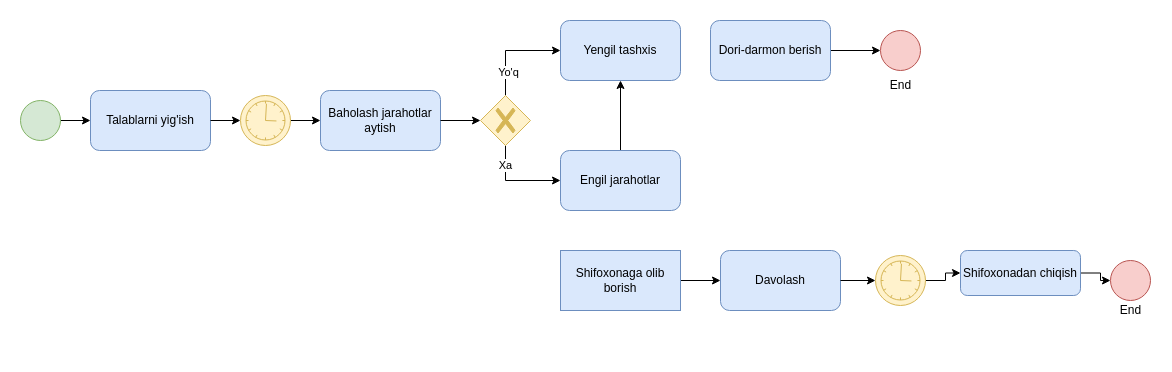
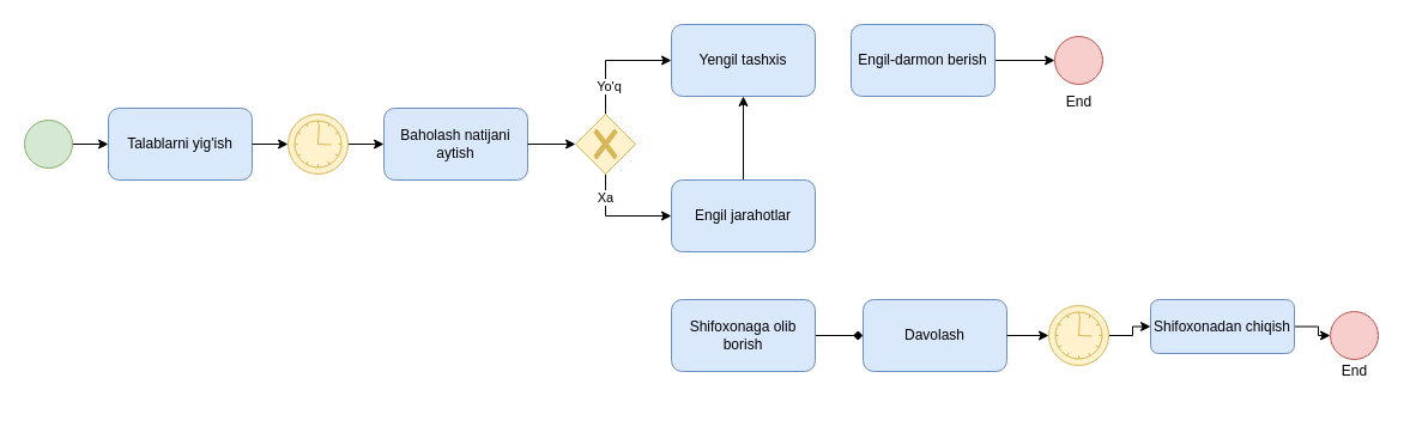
- <mxCell id="19" value="Dori-darmon berish" style="rounded=1;whiteSpace=wrap;html=1;fillColor=#dae8fc;strokeColor=#6c8ebf;" vertex="1" parent="1"><mxGeometry x="710" y="20" width="120" height="60" as="geometry" /></mxCell>
+ <mxCell id="19" value="Engil-darmon berish" style="rounded=1;whiteSpace=wrap;html=1;fillColor=#dae8fc;strokeColor=#6c8ebf;" vertex="1" parent="1"><mxGeometry x="710" y="20" width="120" height="60" as="geometry" /></mxCell>
- <mxCell id="8" value="Baholash jarahotlar aytish" style="rounded=1;whiteSpace=wrap;html=1;fillColor=#dae8fc;strokeColor=#6c8ebf;" vertex="1" parent="1"><mxGeometry x="320" y="90" width="120" height="60" as="geometry" /></mxCell>
+ <mxCell id="8" value="Baholash natijani aytish" style="rounded=1;whiteSpace=wrap;html=1;fillColor=#dae8fc;strokeColor=#6c8ebf;" vertex="1" parent="1"><mxGeometry x="320" y="90" width="120" height="60" as="geometry" /></mxCell>
- <mxCell id="23" value="Shifoxonaga olib borish" style="whiteSpace=wrap;html=1;fillColor=#dae8fc;strokeColor=#6c8ebf;rounded=0;" vertex="1" parent="1"><mxGeometry x="560" y="250" width="120" height="60" as="geometry" /></mxCell>
+ <mxCell id="23" value="Shifoxonaga olib borish" style="rounded=1;whiteSpace=wrap;html=1;fillColor=#dae8fc;strokeColor=#6c8ebf;" vertex="1" parent="1"><mxGeometry x="560" y="250" width="120" height="60" as="geometry" /></mxCell>
- <mxCell id="22" style="edgeStyle=orthogonalEdgeStyle;rounded=0;orthogonalLoop=1;jettySize=auto;html=1;entryX=0;entryY=0.5;entryDx=0;entryDy=0;" edge="1" parent="1" source="23" target="24"><mxGeometry relative="1" as="geometry" /></mxCell>
+ <mxCell id="22" style="edgeStyle=orthogonalEdgeStyle;rounded=0;orthogonalLoop=1;jettySize=auto;html=1;entryX=0;entryY=0.5;entryDx=0;entryDy=0;endArrow=diamond;" edge="1" parent="1" source="23" target="24"><mxGeometry relative="1" as="geometry" /></mxCell>
